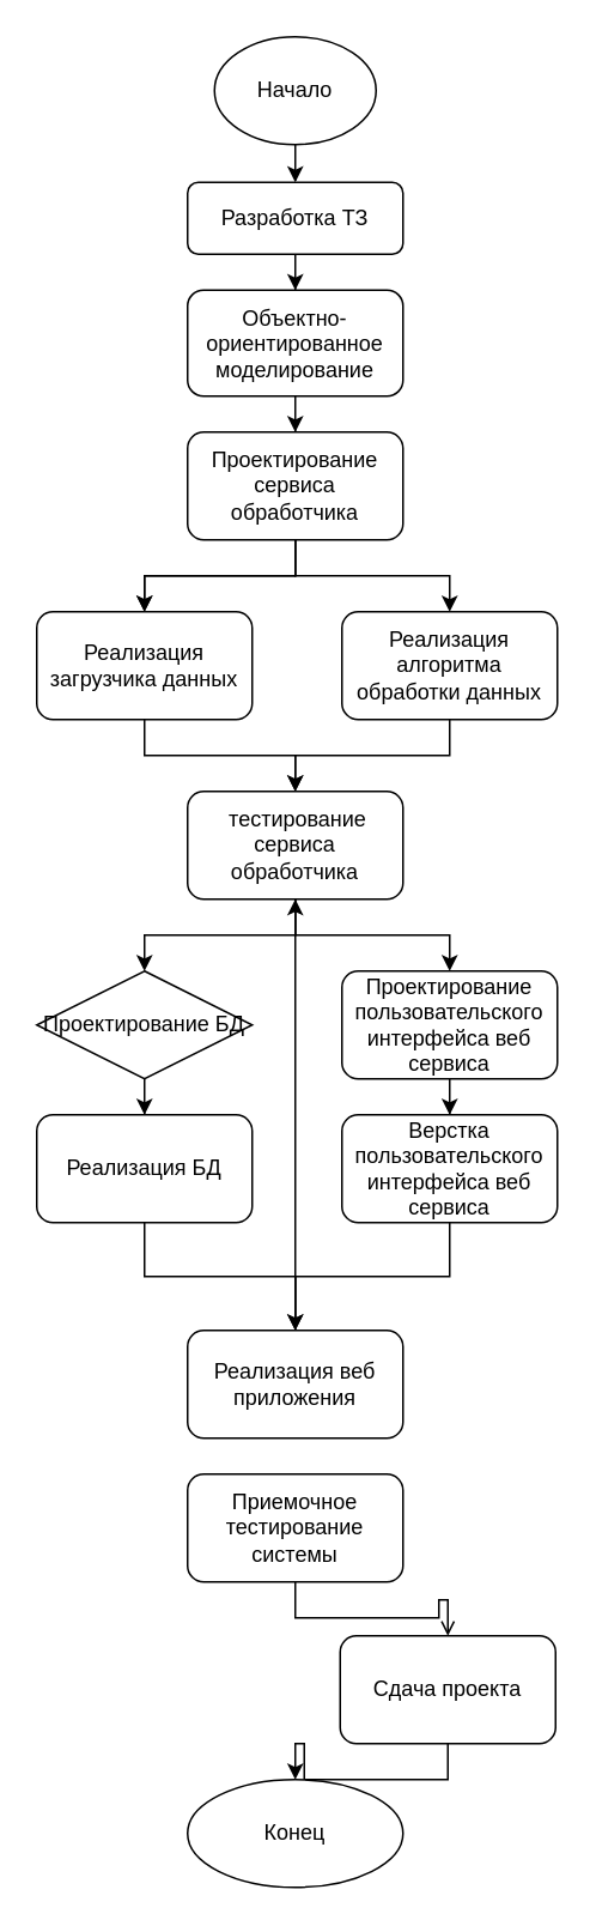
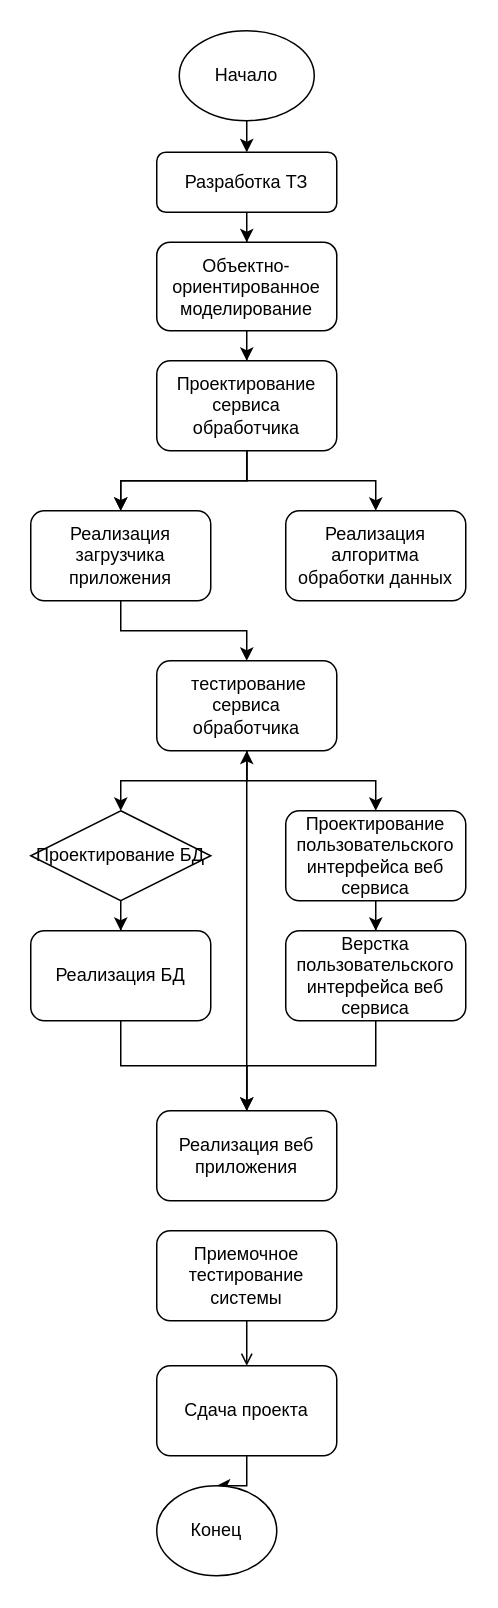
- <mxCell id="13" value="Реализация загрузчика данных" style="whiteSpace=wrap;html=1;rounded=1;shadow=0;strokeWidth=1;glass=0;" vertex="1" parent="1"><mxGeometry x="20" y="340" width="120" height="60" as="geometry" /></mxCell>
+ <mxCell id="13" value="Реализация загрузчика приложения" style="whiteSpace=wrap;html=1;rounded=1;shadow=0;strokeWidth=1;glass=0;" vertex="1" parent="1"><mxGeometry x="20" y="340" width="120" height="60" as="geometry" /></mxCell>
- <mxCell id="14" value="" style="edgeStyle=orthogonalEdgeStyle;rounded=0;orthogonalLoop=1;jettySize=auto;html=1;" edge="1" parent="1" source="15" target="18"><mxGeometry relative="1" as="geometry" /></mxCell>
- <mxCell id="32" value="Сдача проекта" style="whiteSpace=wrap;html=1;rounded=1;shadow=0;strokeWidth=1;glass=0;" vertex="1" parent="1"><mxGeometry x="189" y="910" width="120" height="60" as="geometry" /></mxCell>
+ <mxCell id="32" value="Сдача проекта" style="whiteSpace=wrap;html=1;rounded=1;shadow=0;strokeWidth=1;glass=0;" vertex="1" parent="1"><mxGeometry x="104" y="910" width="120" height="60" as="geometry" /></mxCell>
- <mxCell id="33" value="Конец" style="ellipse;whiteSpace=wrap;html=1;rounded=1;shadow=0;strokeWidth=1;glass=0;" vertex="1" parent="1"><mxGeometry x="104" y="990" width="120" height="60" as="geometry" /></mxCell>
+ <mxCell id="33" value="Конец" style="ellipse;whiteSpace=wrap;html=1;rounded=1;shadow=0;strokeWidth=1;glass=0;" vertex="1" parent="1"><mxGeometry x="104" y="990" width="80" height="60" as="geometry" /></mxCell>
